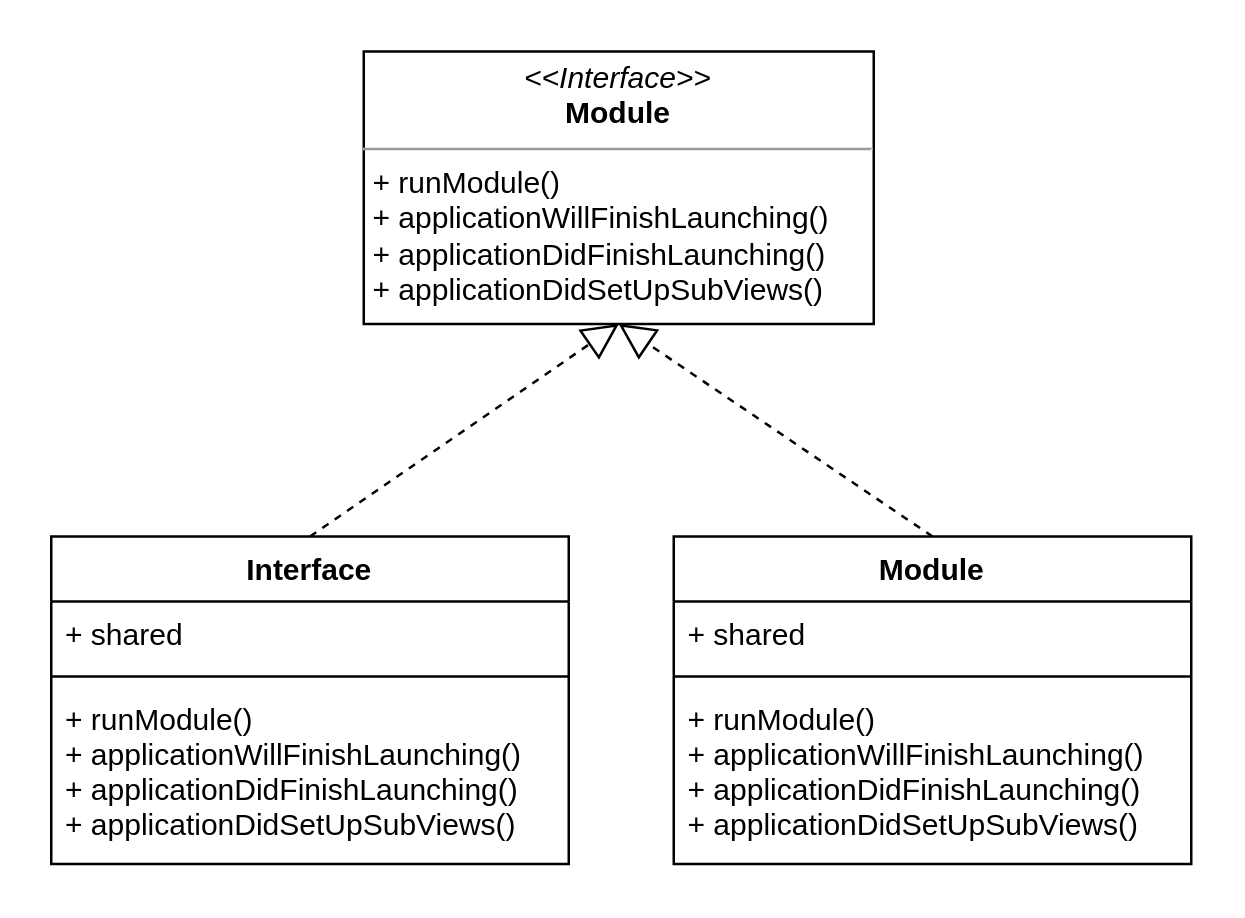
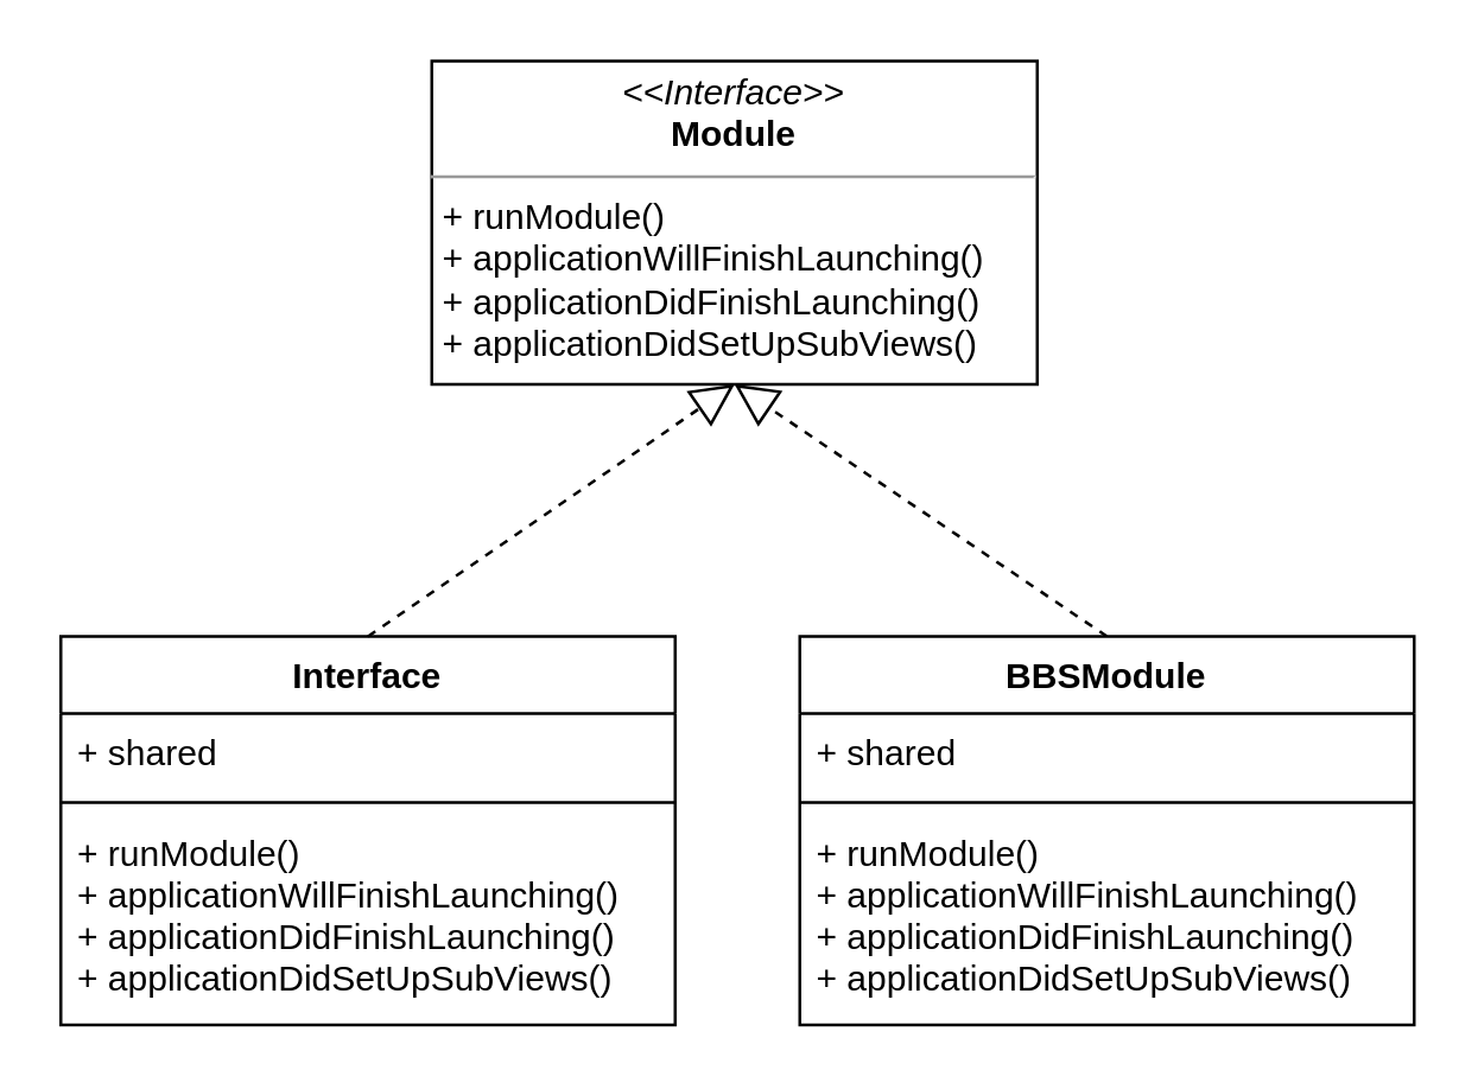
- <mxCell id="9" value="Module" style="swimlane;fontStyle=1;align=center;verticalAlign=top;childLayout=stackLayout;horizontal=1;startSize=26;horizontalStack=0;resizeParent=1;resizeParentMax=0;resizeLast=0;collapsible=1;marginBottom=0;" vertex="1" parent="1"><mxGeometry x="269" y="214" width="207" height="131" as="geometry" /></mxCell>
+ <mxCell id="9" value="BBSModule" style="swimlane;fontStyle=1;align=center;verticalAlign=top;childLayout=stackLayout;horizontal=1;startSize=26;horizontalStack=0;resizeParent=1;resizeParentMax=0;resizeLast=0;collapsible=1;marginBottom=0;" vertex="1" parent="1"><mxGeometry x="269" y="214" width="207" height="131" as="geometry" /></mxCell>
